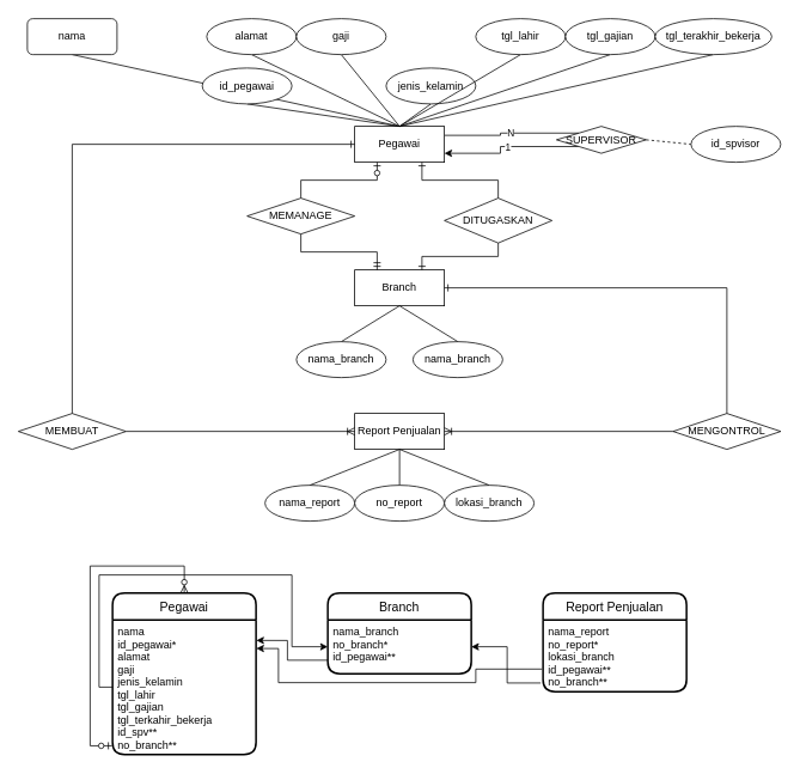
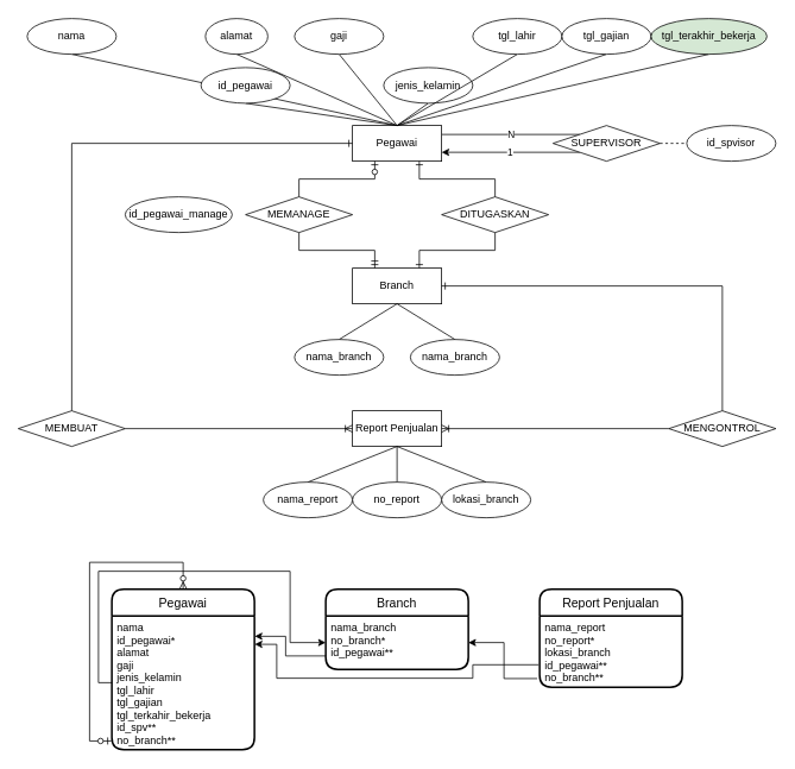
- <mxCell id="5" value="nama" style="whiteSpace=wrap;html=1;align=center;rounded=1;" parent="1" vertex="1"><mxGeometry x="30" width="100" height="40" as="geometry" y="20" /></mxCell>
+ <mxCell id="5" value="nama" style="ellipse;whiteSpace=wrap;html=1;align=center;" parent="1" vertex="1"><mxGeometry x="30" width="100" height="40" as="geometry" y="20" /></mxCell>
- <mxCell id="9" value="alamat" style="ellipse;whiteSpace=wrap;html=1;align=center;" parent="1" vertex="1"><mxGeometry x="230" width="100" height="40" as="geometry" y="20" /></mxCell>
+ <mxCell id="9" value="alamat" style="ellipse;whiteSpace=wrap;html=1;align=center;" parent="1" vertex="1"><mxGeometry x="230" y="20" width="70" height="40" as="geometry" /></mxCell>
- <mxCell id="19" value="tgl_terakhir_bekerja" style="ellipse;whiteSpace=wrap;html=1;align=center;" parent="1" vertex="1"><mxGeometry x="730" width="130" height="40" as="geometry" y="20" /></mxCell>
+ <mxCell id="19" value="tgl_terakhir_bekerja" style="ellipse;whiteSpace=wrap;html=1;align=center;fillColor=#d5e8d4;" parent="1" vertex="1"><mxGeometry x="730" width="130" height="40" as="geometry" y="20" /></mxCell>
- <mxCell id="34" value="SUPERVISOR" style="shape=rhombus;perimeter=rhombusPerimeter;whiteSpace=wrap;html=1;align=center;" parent="1" vertex="1"><mxGeometry x="620" y="140" width="100" height="30" as="geometry" /></mxCell>
+ <mxCell id="34" value="SUPERVISOR" style="shape=rhombus;perimeter=rhombusPerimeter;whiteSpace=wrap;html=1;align=center;" parent="1" vertex="1"><mxGeometry x="620" y="140" width="120" height="40" as="geometry" /></mxCell>
+ <mxCell id="24" value="id_pegawai_manage" style="ellipse;whiteSpace=wrap;html=1;align=center;" parent="1" vertex="1"><mxGeometry x="140" y="220" width="120" height="40" as="geometry" /></mxCell>
- <mxCell id="21" value="DITUGASKAN" style="shape=rhombus;perimeter=rhombusPerimeter;whiteSpace=wrap;html=1;align=center;" parent="1" vertex="1"><mxGeometry x="495" y="220" width="120" height="50" as="geometry" /></mxCell>
+ <mxCell id="21" value="DITUGASKAN" style="shape=rhombus;perimeter=rhombusPerimeter;whiteSpace=wrap;html=1;align=center;" parent="1" vertex="1"><mxGeometry x="495" y="220" width="120" height="40" as="geometry" /></mxCell>
